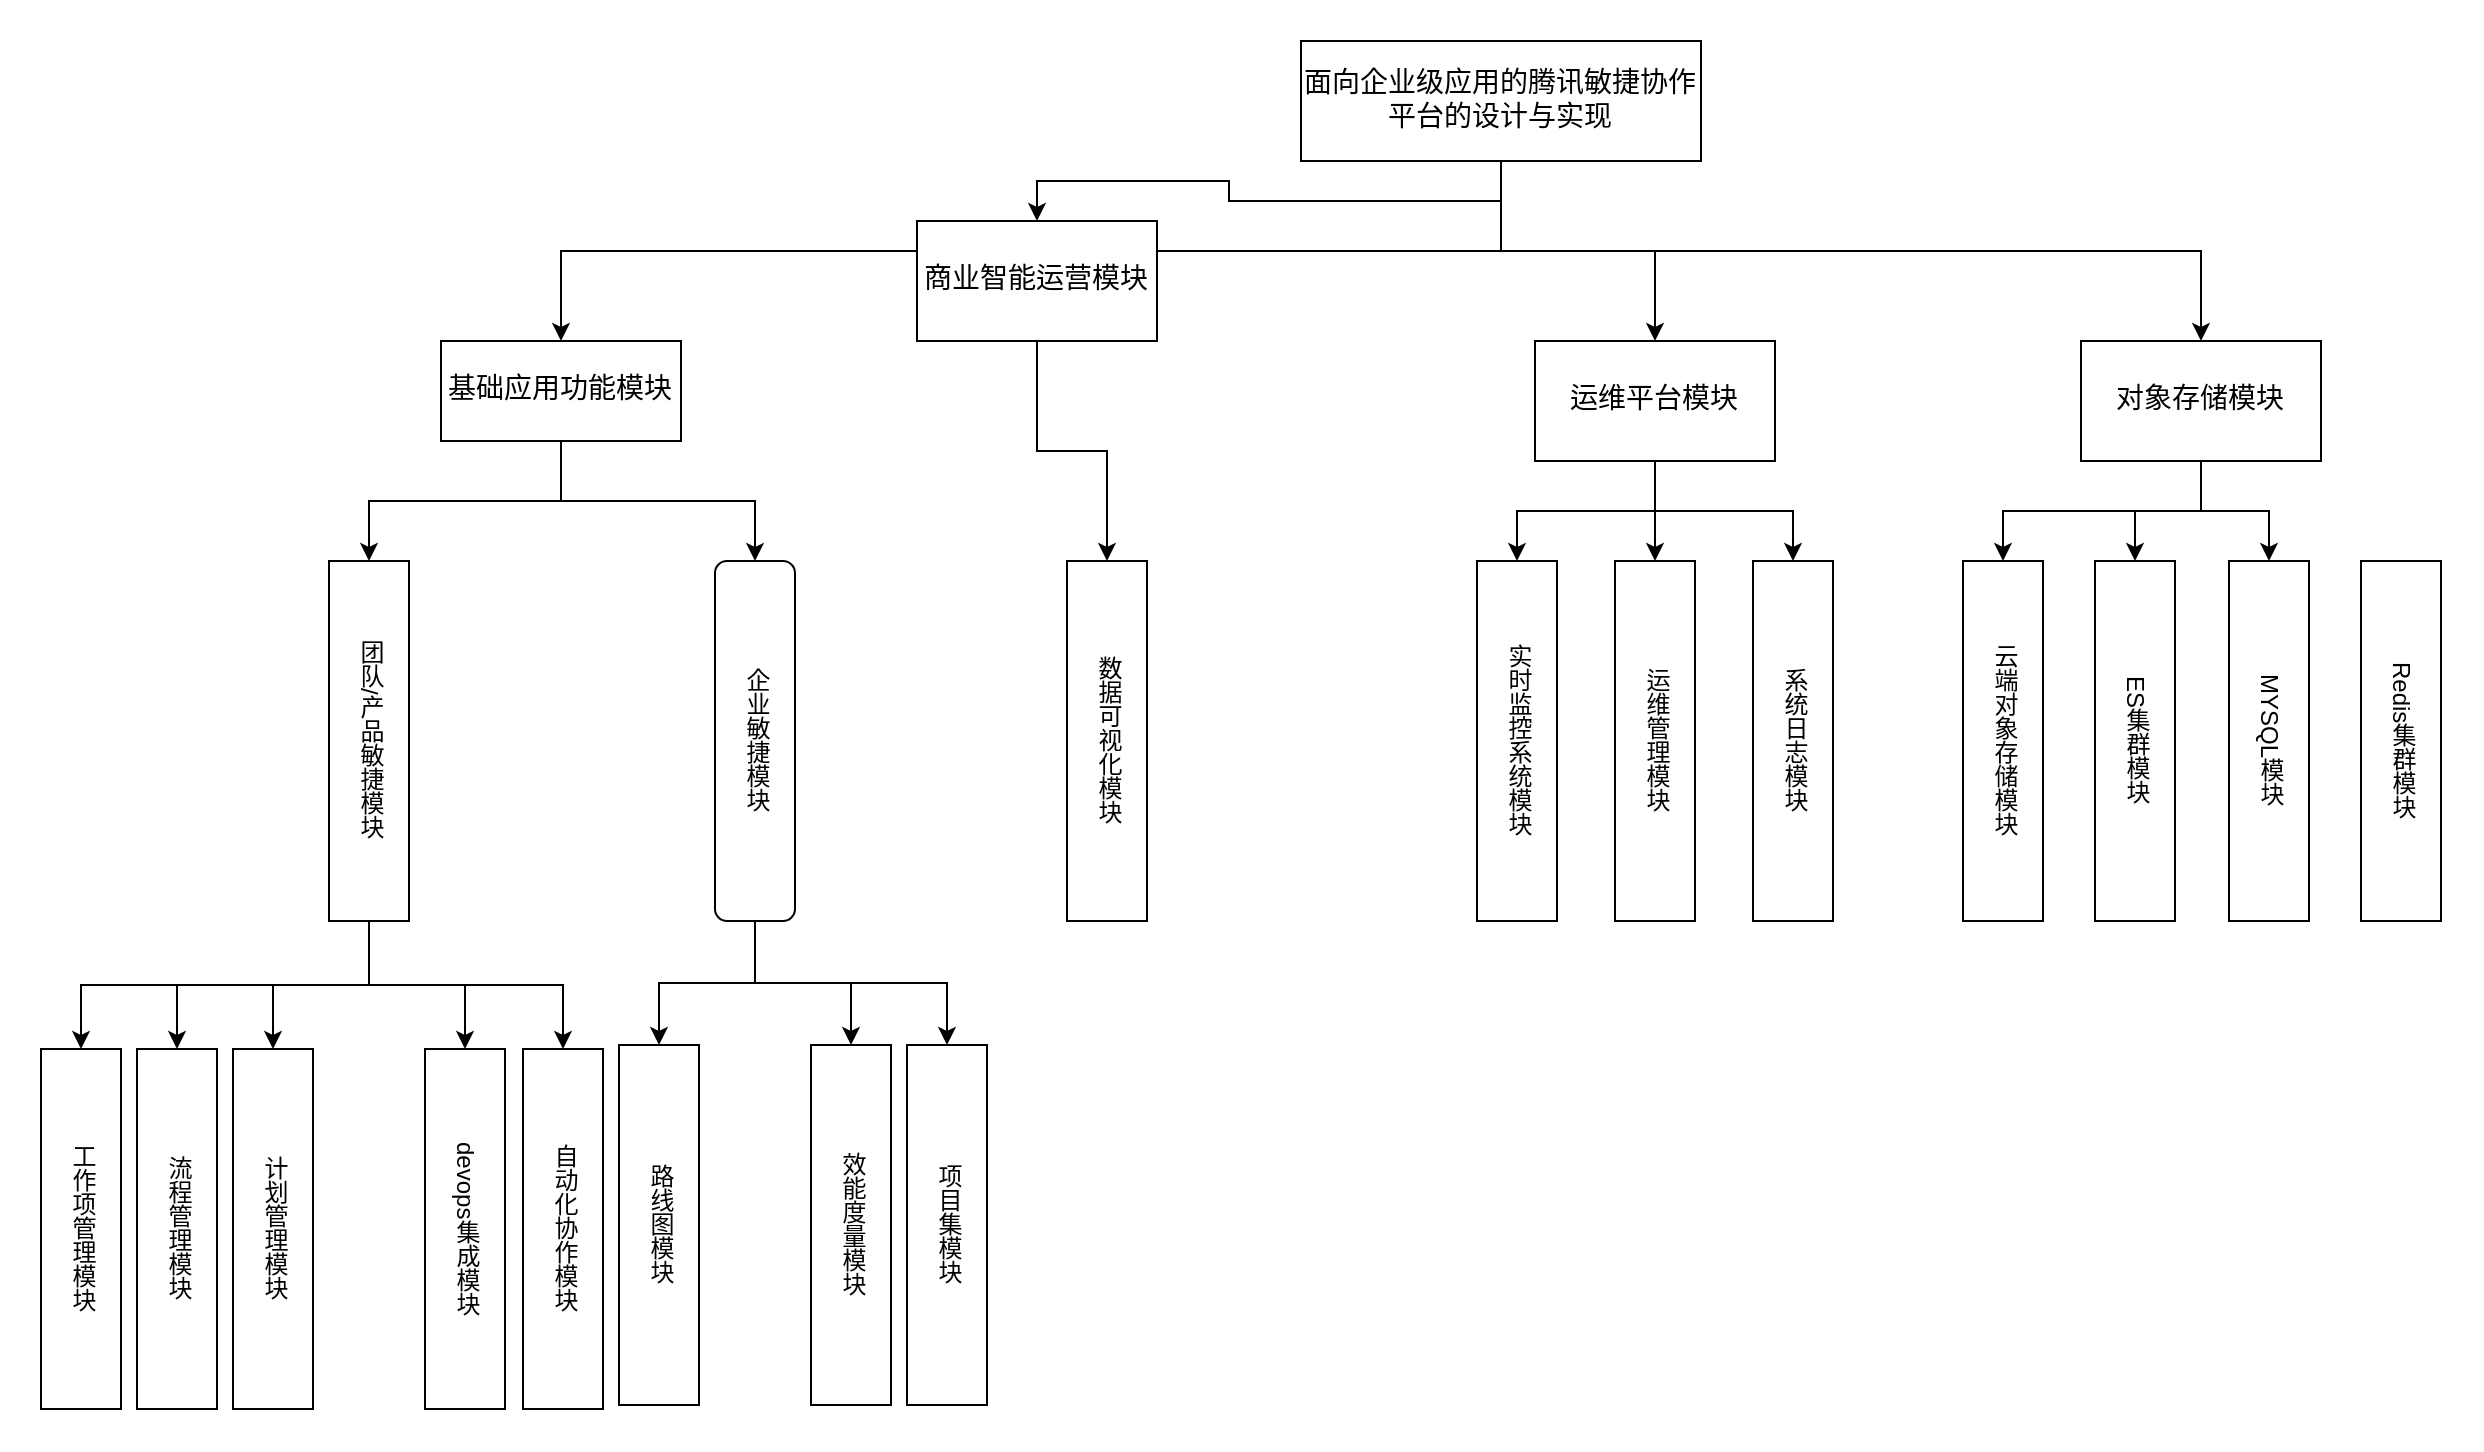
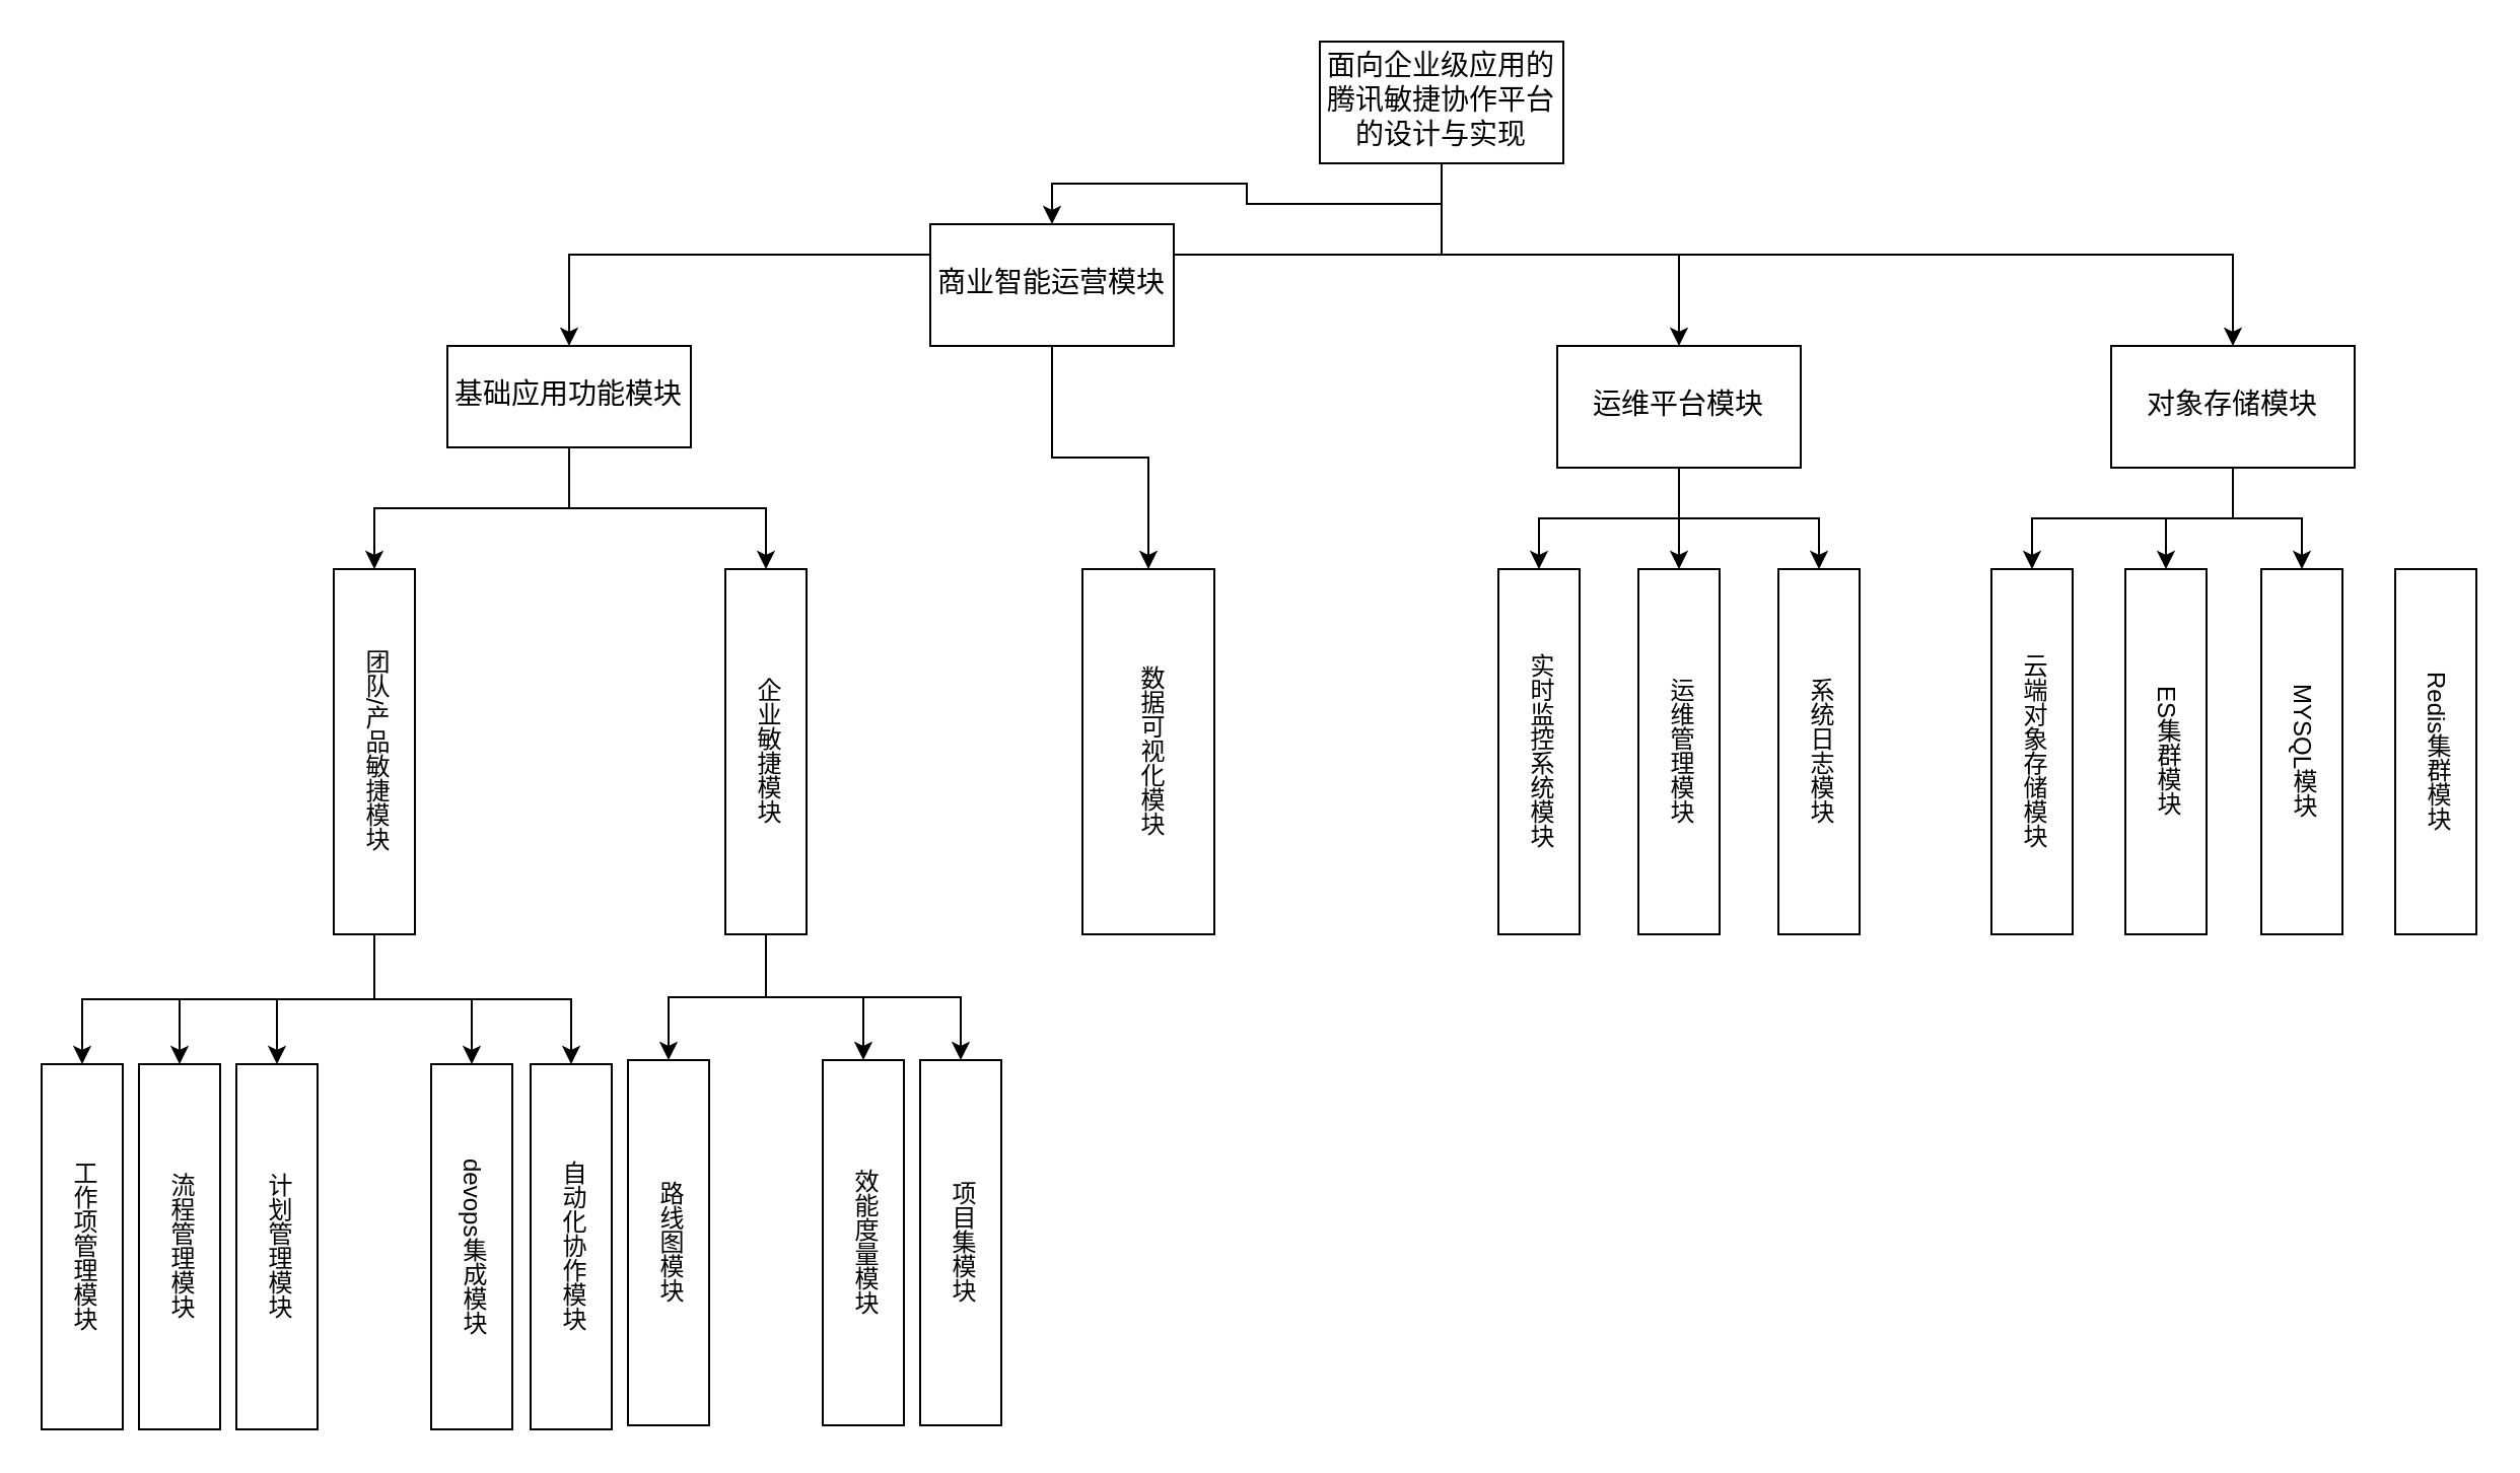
- <mxCell id="6" value="&lt;p class=&quot;MsoNormal&quot;&gt;&lt;span style=&quot;mso-spacerun:'yes';font-family:宋体;mso-bidi-font-family:'Times New Roman';&#10;mso-bidi-font-weight:bold;font-size:10.5pt;mso-font-kerning:1.0pt;&quot;&gt;&lt;font face=&quot;宋体&quot;&gt;面向企业级应用的腾讯敏捷协作平台的设计与实现&lt;/font&gt;&lt;/span&gt;&lt;/p&gt;" style="rounded=0;whiteSpace=wrap;html=1;" parent="1" vertex="1"><mxGeometry x="650" y="20" width="200" height="60" as="geometry" /></mxCell>
+ <mxCell id="6" value="&lt;p class=&quot;MsoNormal&quot;&gt;&lt;span style=&quot;mso-spacerun:'yes';font-family:宋体;mso-bidi-font-family:'Times New Roman';&#10;mso-bidi-font-weight:bold;font-size:10.5pt;mso-font-kerning:1.0pt;&quot;&gt;&lt;font face=&quot;宋体&quot;&gt;面向企业级应用的腾讯敏捷协作平台的设计与实现&lt;/font&gt;&lt;/span&gt;&lt;/p&gt;" style="rounded=0;whiteSpace=wrap;html=1;" parent="1" vertex="1"><mxGeometry x="650" y="20" width="120" height="60" as="geometry" /></mxCell>
- <mxCell id="29" value="企业敏捷模块" style="whiteSpace=wrap;html=1;textDirection=vertical-rl;rounded=1;" parent="1" vertex="1"><mxGeometry x="357" y="280" width="40" height="180" as="geometry" /></mxCell>
+ <mxCell id="29" value="企业敏捷模块" style="rounded=0;whiteSpace=wrap;html=1;textDirection=vertical-rl;" parent="1" vertex="1"><mxGeometry x="357" y="280" width="40" height="180" as="geometry" /></mxCell>
- <mxCell id="45" value="数据可视化模块" style="rounded=0;whiteSpace=wrap;html=1;textDirection=vertical-rl;" vertex="1" parent="1"><mxGeometry x="533" y="280" width="40" height="180" as="geometry" /></mxCell>
+ <mxCell id="45" value="数据可视化模块" style="rounded=0;whiteSpace=wrap;html=1;textDirection=vertical-rl;" vertex="1" parent="1"><mxGeometry x="533" y="280" width="65" height="180" as="geometry" /></mxCell>
